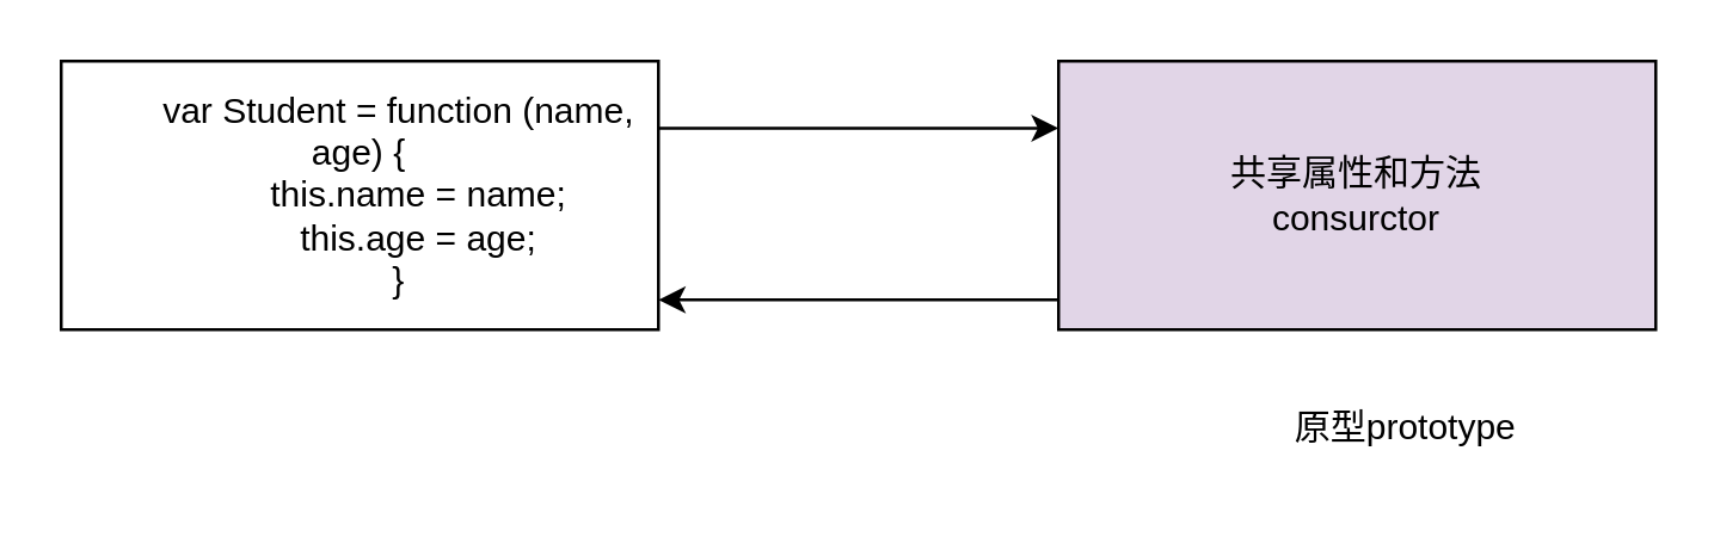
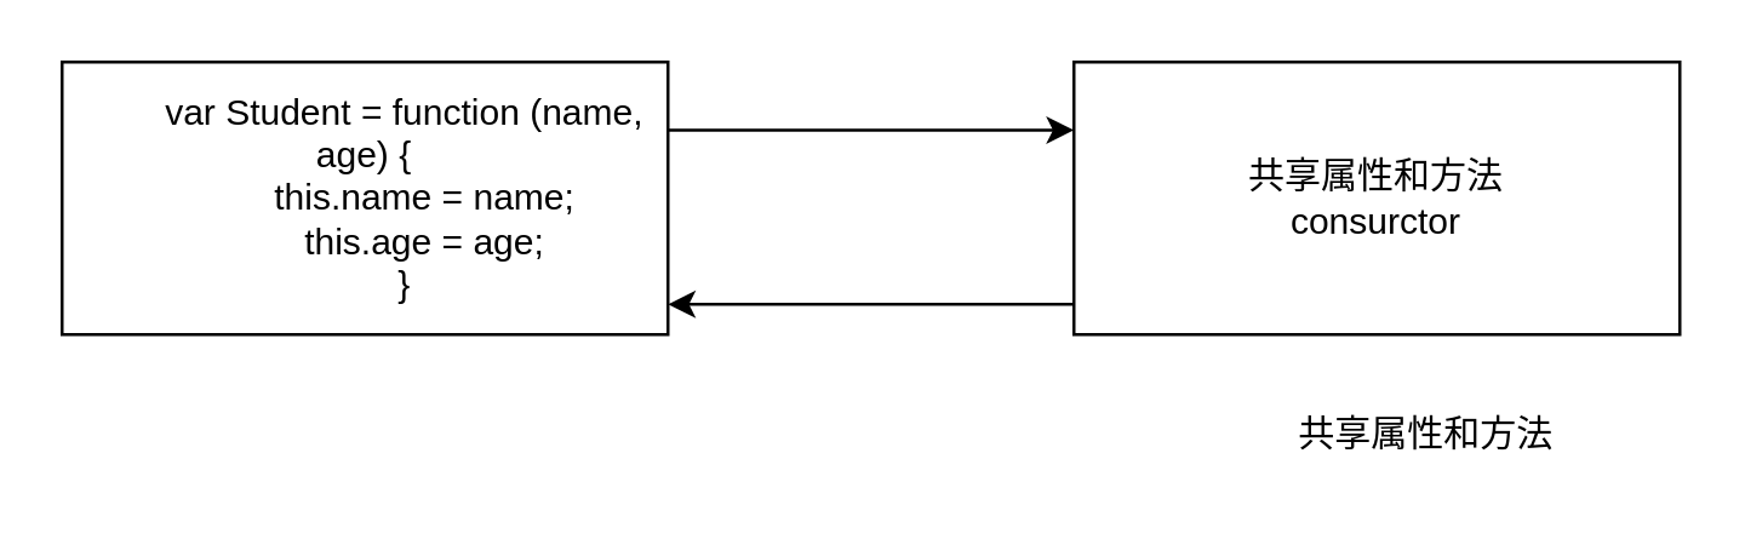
- <mxCell id="5" value="共享属性和方法&lt;div&gt;consurctor&lt;/div&gt;" style="rounded=0;whiteSpace=wrap;html=1;fillColor=#e1d5e7;" vertex="1" parent="1"><mxGeometry x="354" y="20" width="200" height="90" as="geometry" /></mxCell>
+ <mxCell id="5" value="共享属性和方法&lt;div&gt;consurctor&lt;/div&gt;" style="rounded=0;whiteSpace=wrap;html=1;" vertex="1" parent="1"><mxGeometry x="354" y="20" width="200" height="90" as="geometry" /></mxCell>
- <mxCell id="6" value="原型prototype" style="text;html=1;align=center;verticalAlign=middle;resizable=0;points=[];autosize=1;strokeColor=none;fillColor=none;" vertex="1" parent="1"><mxGeometry x="420" y="128" width="100" height="30" as="geometry" /></mxCell>
+ <mxCell id="6" value="共享属性和方法" style="text;html=1;align=center;verticalAlign=middle;resizable=0;points=[];autosize=1;strokeColor=none;fillColor=none;" vertex="1" parent="1"><mxGeometry x="420" y="128" width="100" height="30" as="geometry" /></mxCell>
